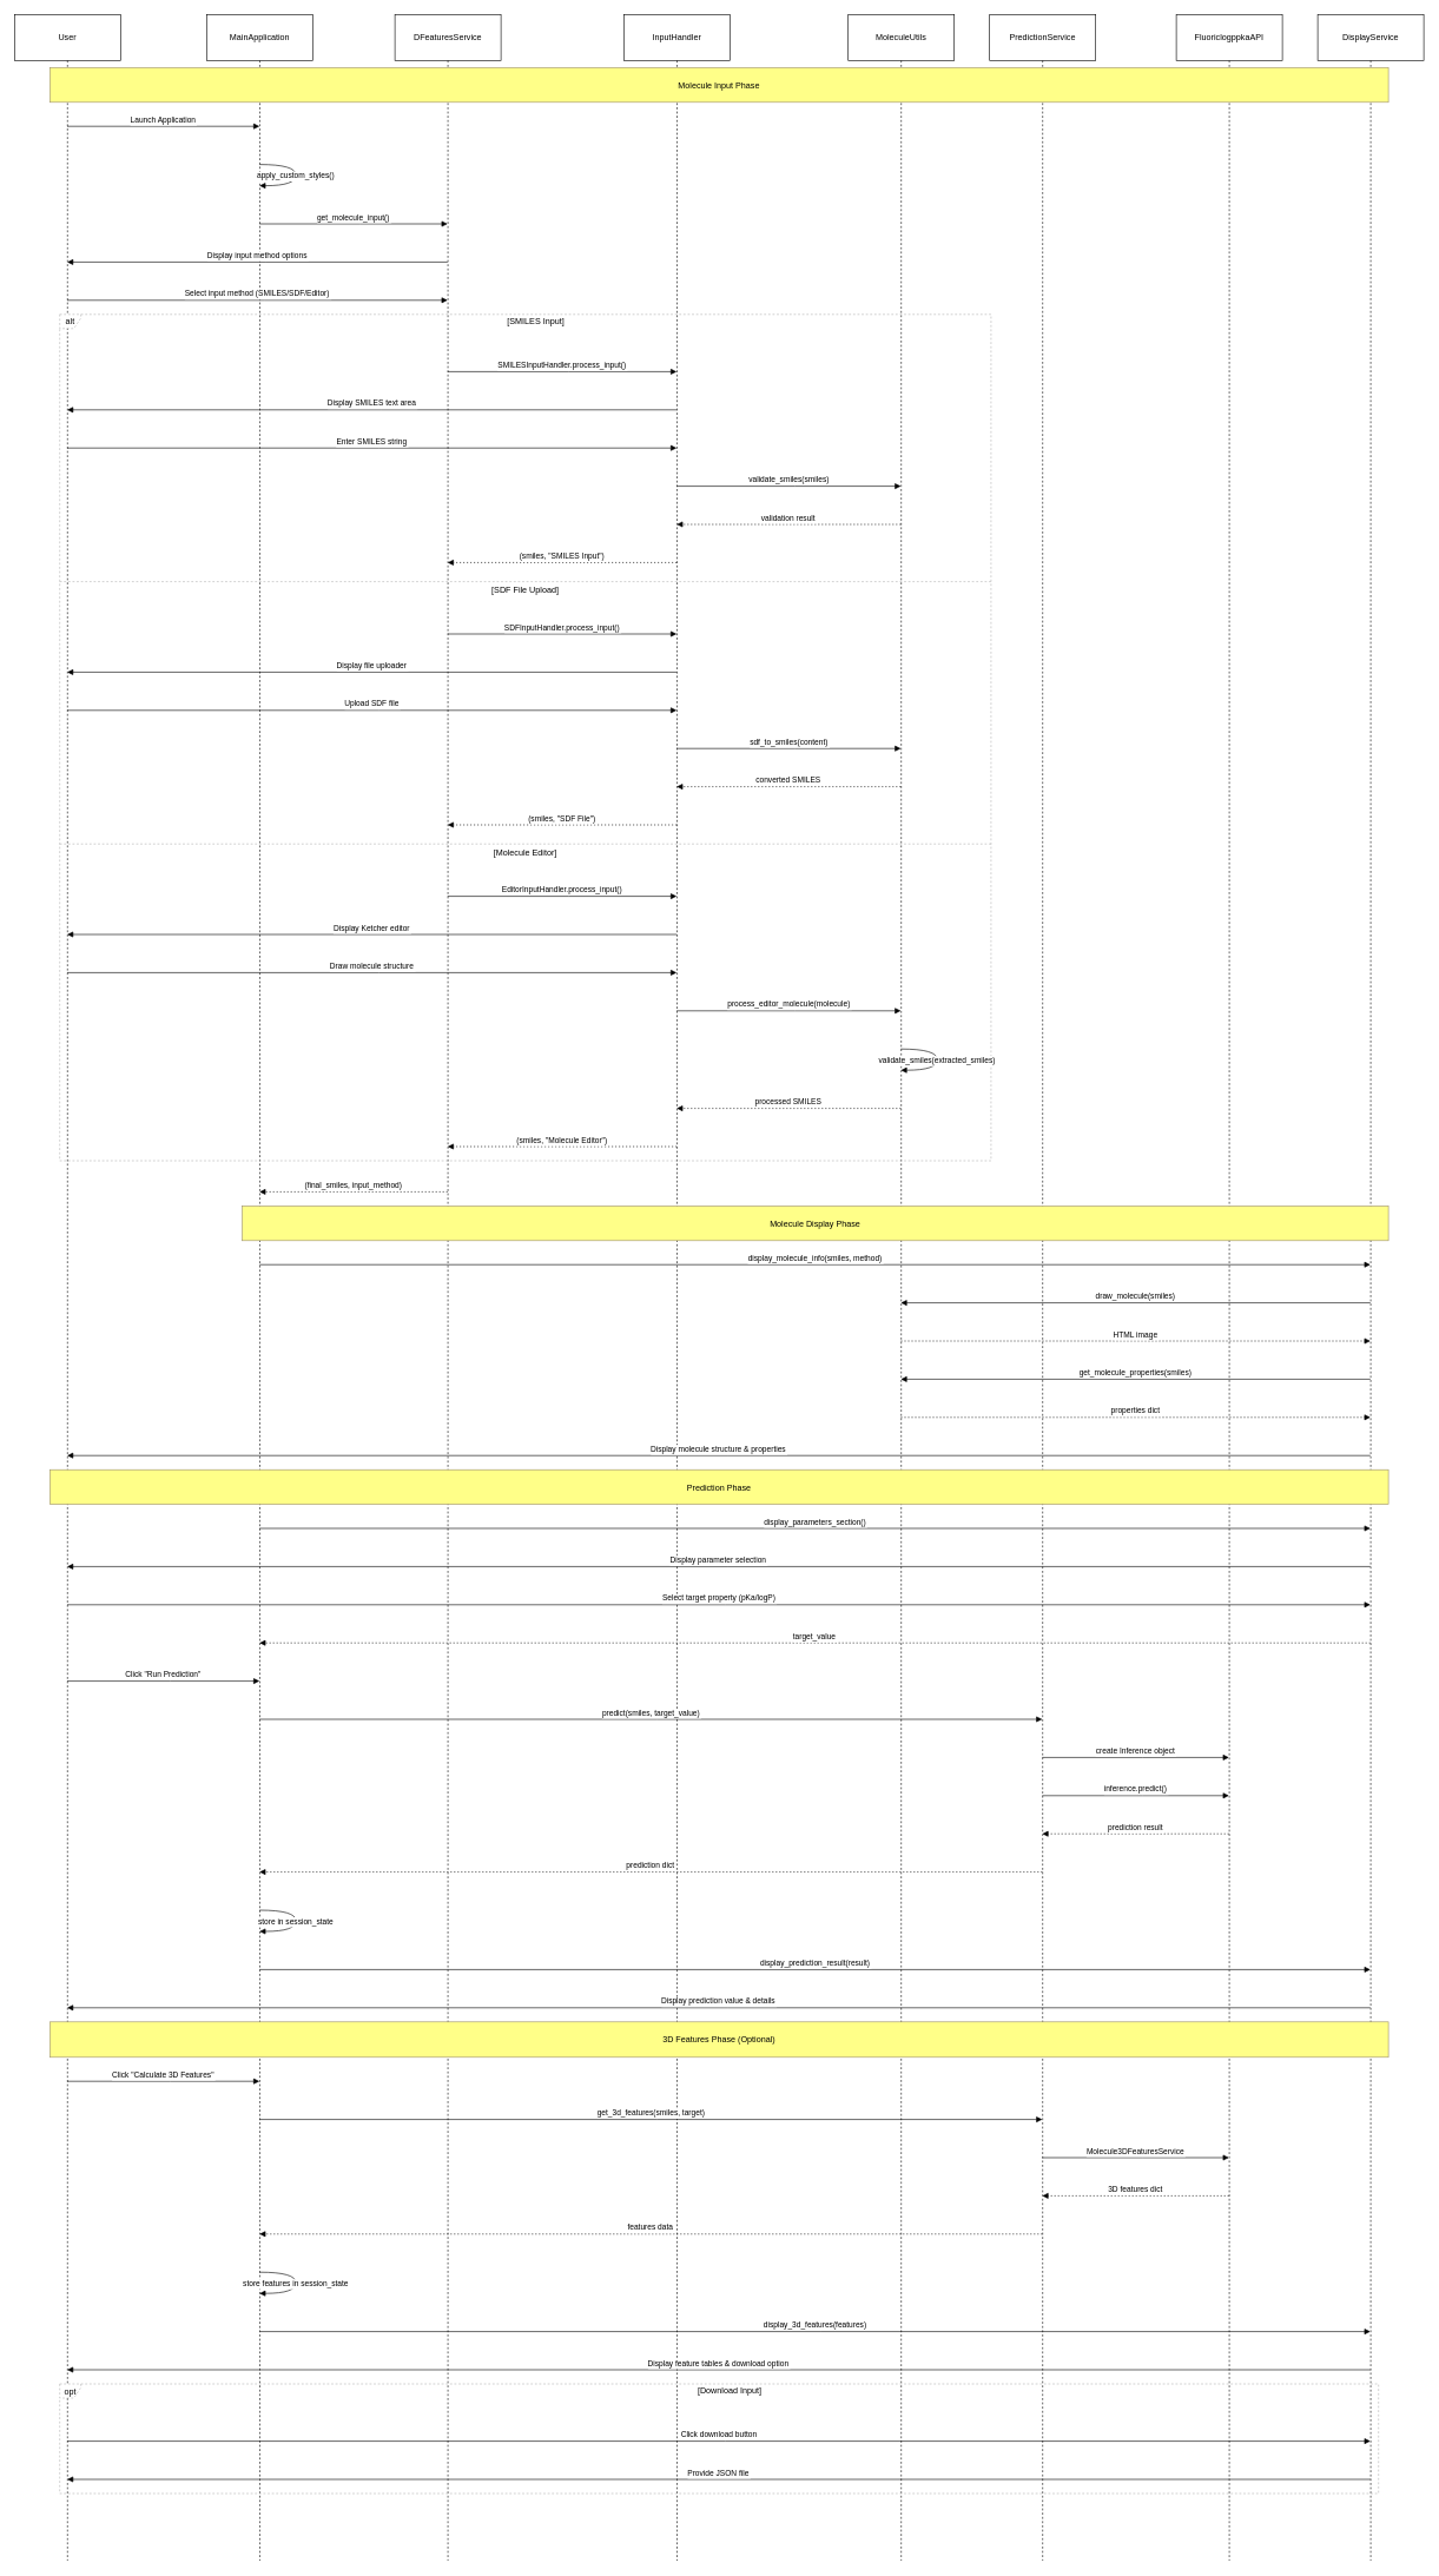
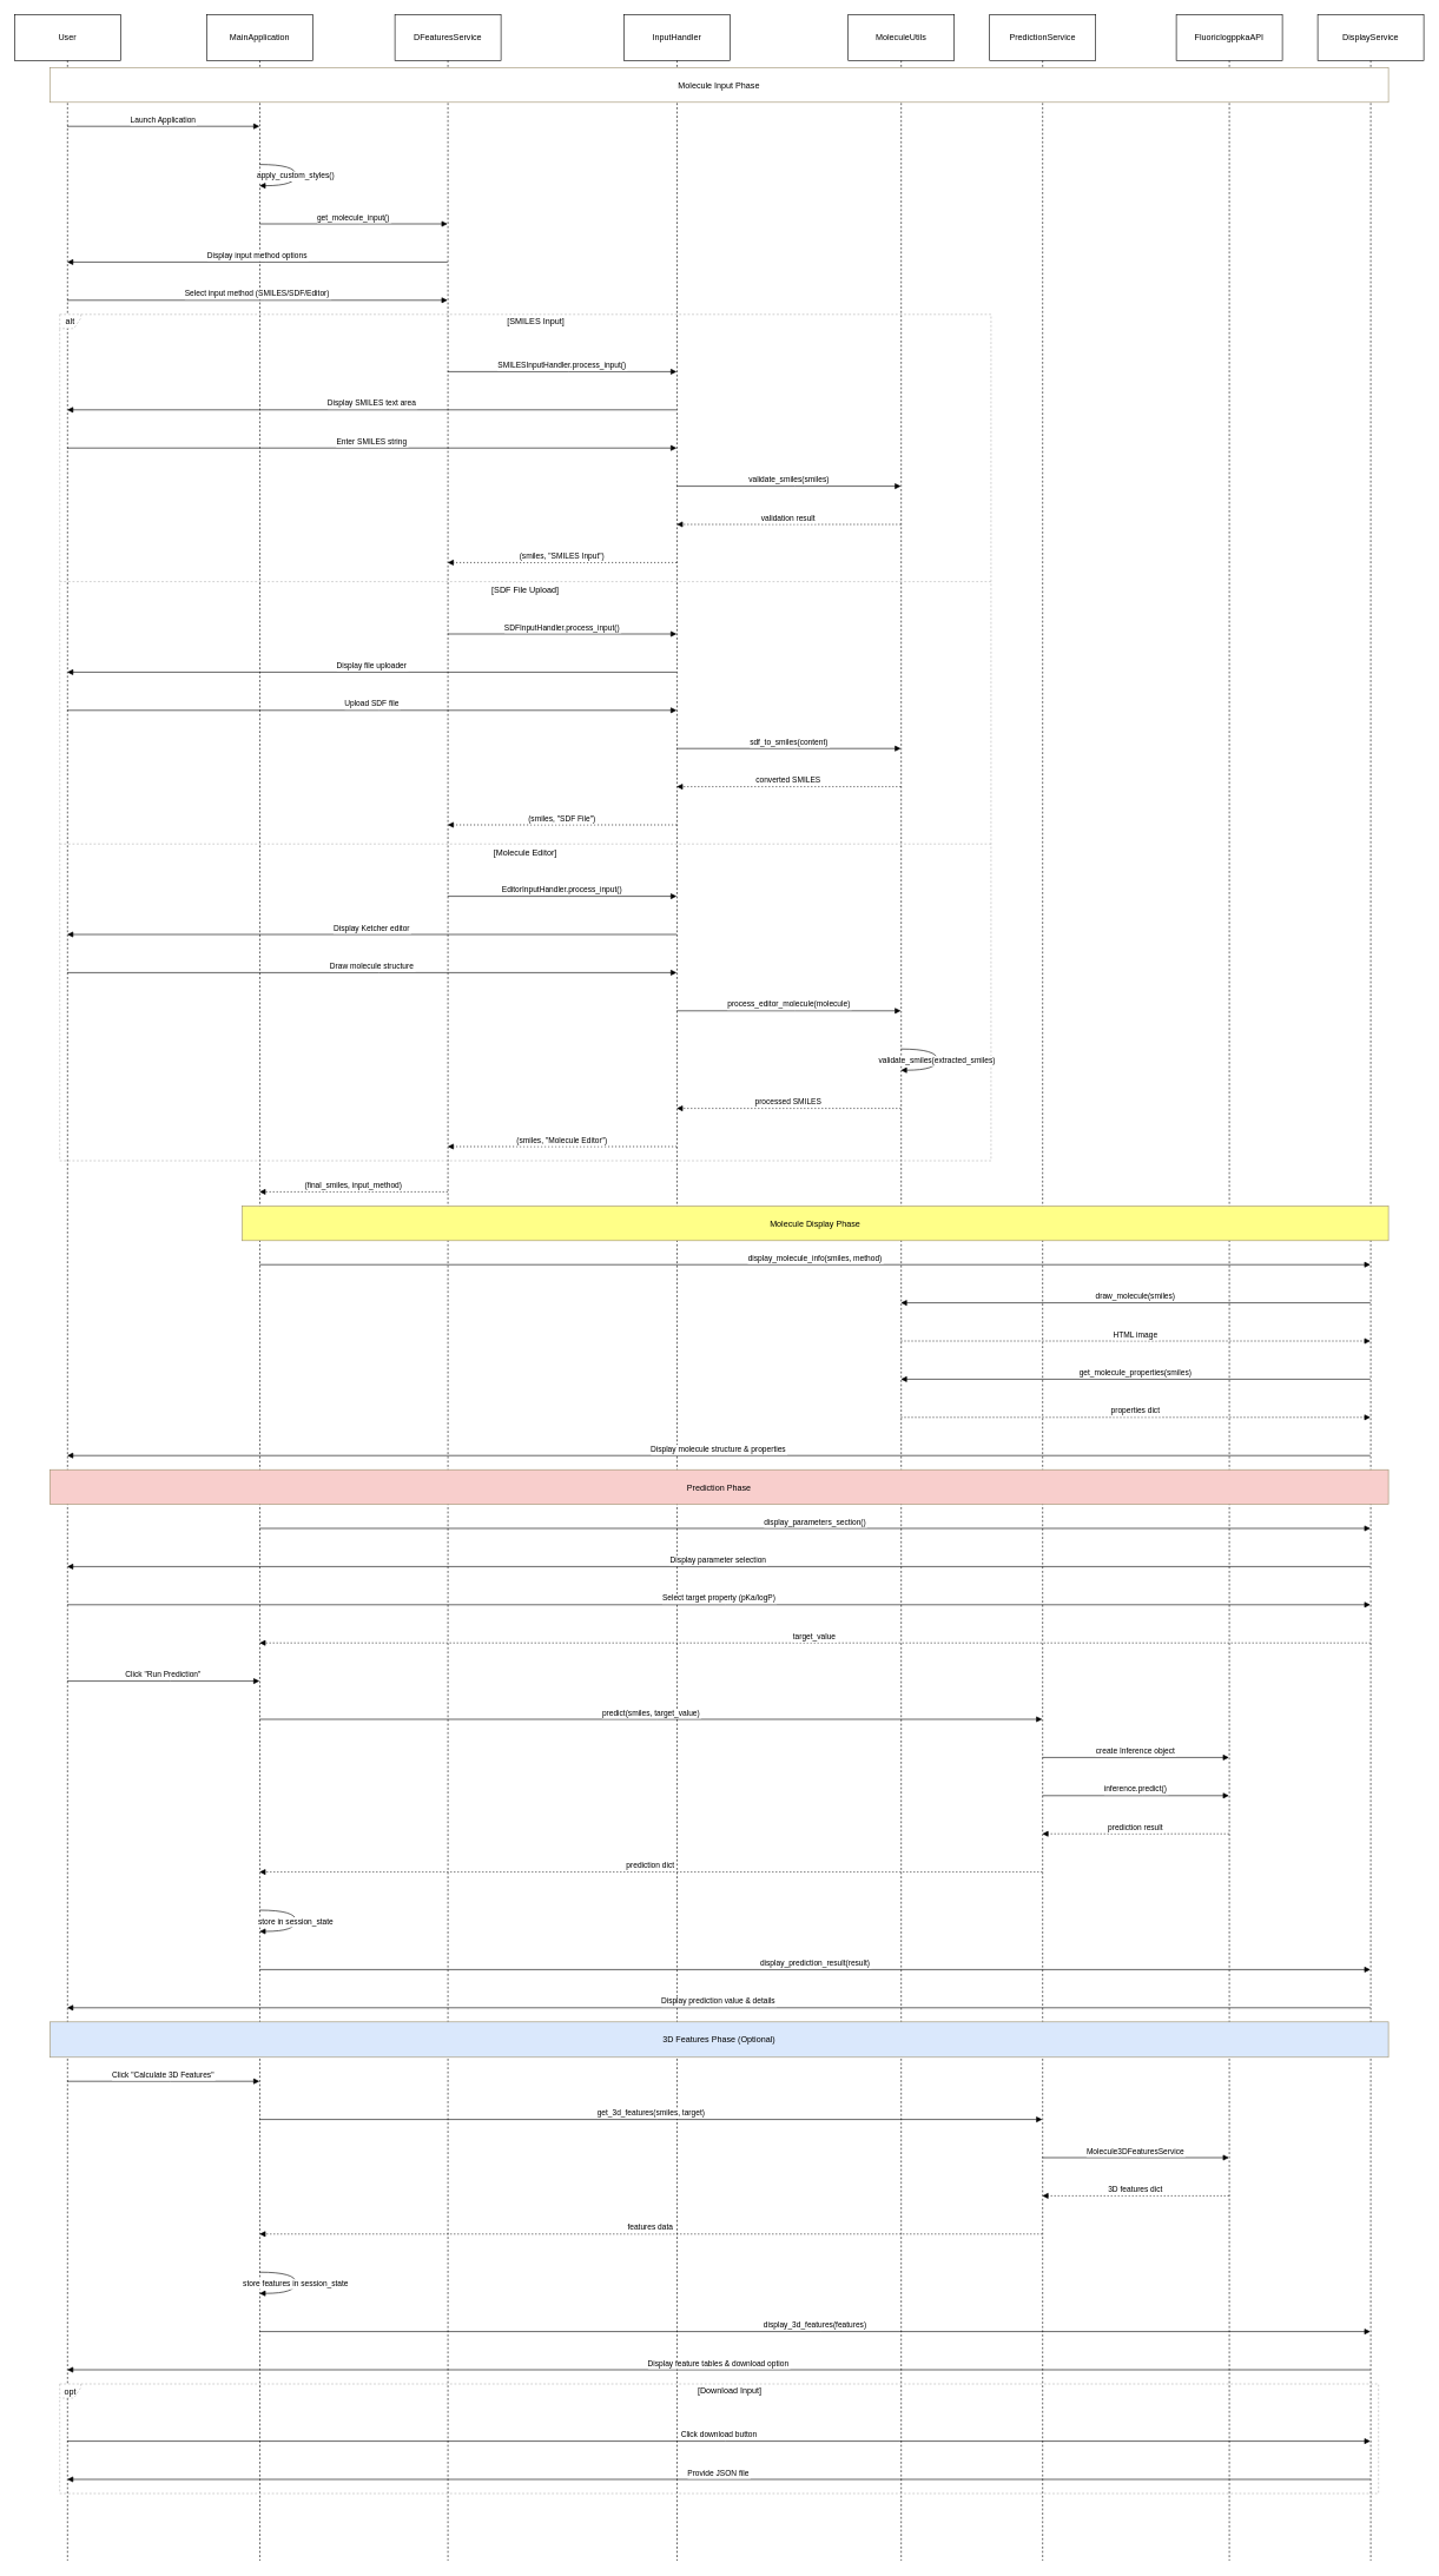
- <mxCell id="70" value="Molecule Input Phase" style="fillColor=#ffff88;strokeColor=#9E916F;" parent="1" vertex="1"><mxGeometry x="70" y="95" width="1893" height="49" as="geometry" /></mxCell>
+ <mxCell id="70" value="Molecule Input Phase" style="fillColor=#ffffff;strokeColor=#9E916F;" parent="1" vertex="1"><mxGeometry x="70" y="95" width="1893" height="49" as="geometry" /></mxCell>
- <mxCell id="72" value="Prediction Phase" style="fillColor=#ffff88;strokeColor=#9E916F;" parent="1" vertex="1"><mxGeometry x="70" y="2078" width="1893" height="49" as="geometry" /></mxCell>
+ <mxCell id="72" value="Prediction Phase" style="fillColor=#f8cecc;strokeColor=#9E916F;" parent="1" vertex="1"><mxGeometry x="70" y="2078" width="1893" height="49" as="geometry" /></mxCell>
- <mxCell id="73" value="3D Features Phase (Optional)" style="fillColor=#ffff88;strokeColor=#9E916F;" parent="1" vertex="1"><mxGeometry x="70" y="2859" width="1893" height="50" as="geometry" /></mxCell>
+ <mxCell id="73" value="3D Features Phase (Optional)" style="fillColor=#dae8fc;strokeColor=#9E916F;" parent="1" vertex="1"><mxGeometry x="70" y="2859" width="1893" height="50" as="geometry" /></mxCell>
